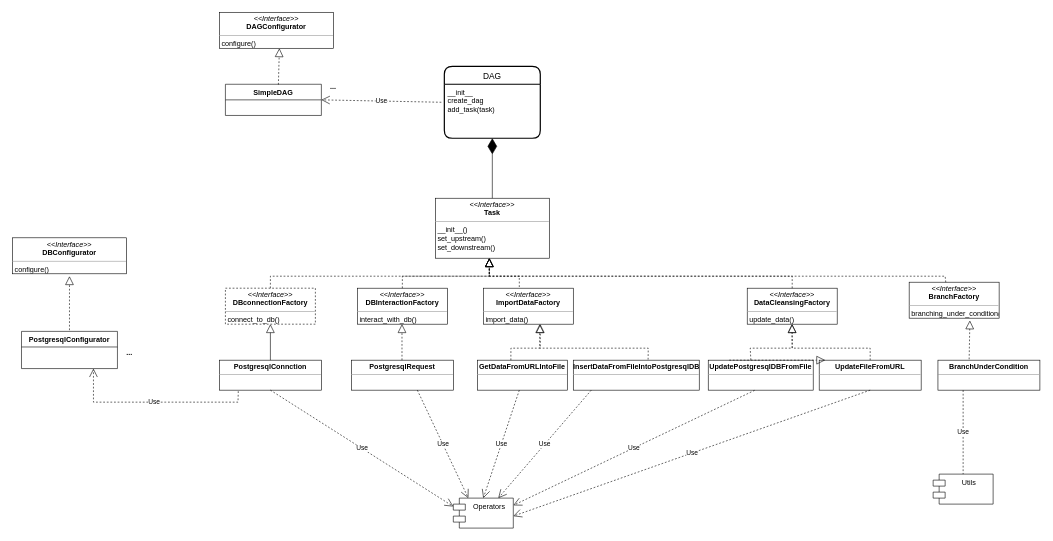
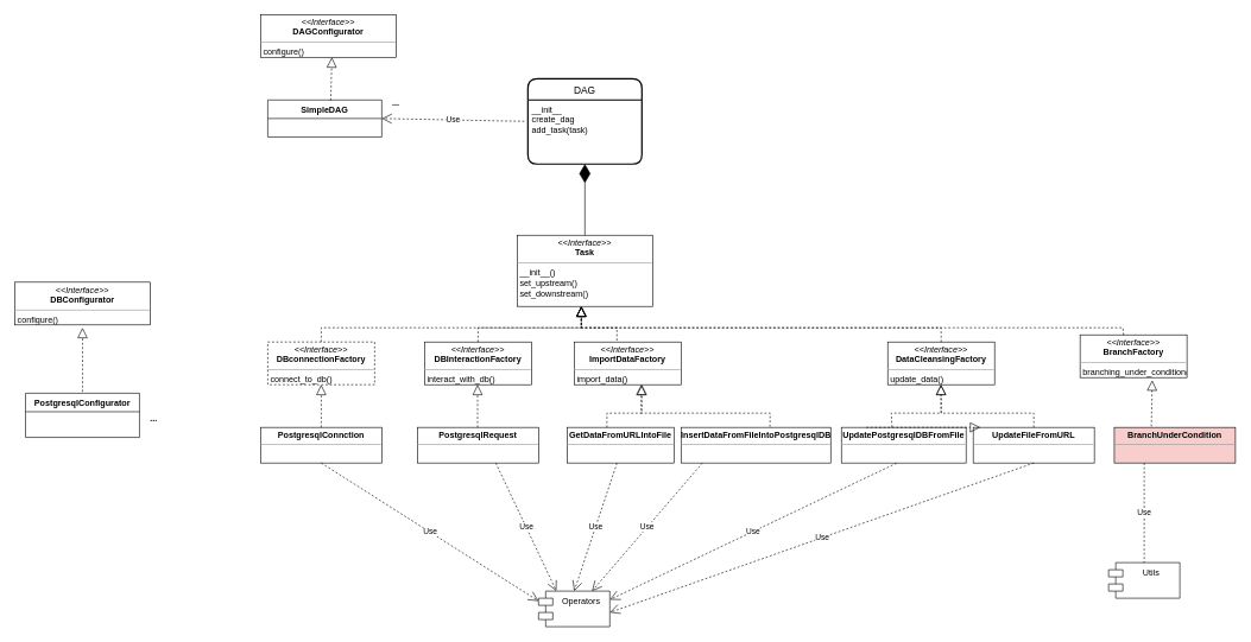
- <mxCell id="12" value="" style="endArrow=block;dashed=0;endFill=0;endSize=12;html=1;rounded=0;entryX=0.5;entryY=1;entryDx=0;entryDy=0;exitX=0.5;exitY=0;exitDx=0;exitDy=0;" parent="1" source="11" target="5" edge="1"><mxGeometry width="160" relative="1" as="geometry"><mxPoint x="675" y="590" as="sourcePoint" /><mxPoint x="675" y="550" as="targetPoint" /></mxGeometry></mxCell>
+ <mxCell id="12" value="" style="endArrow=block;dashed=1;endFill=0;endSize=12;html=1;rounded=0;entryX=0.5;entryY=1;entryDx=0;entryDy=0;exitX=0.5;exitY=0;exitDx=0;exitDy=0;" parent="1" source="11" target="5" edge="1"><mxGeometry width="160" relative="1" as="geometry"><mxPoint x="675" y="590" as="sourcePoint" /><mxPoint x="675" y="550" as="targetPoint" /></mxGeometry></mxCell>
- <mxCell id="33" value="&lt;p style=&quot;margin:0px;margin-top:4px;text-align:center;&quot;&gt;&lt;b&gt;BranchUnderCondition&lt;/b&gt;&lt;/p&gt;&lt;hr size=&quot;1&quot;&gt;&lt;p style=&quot;margin:0px;margin-left:4px;&quot;&gt;&lt;/p&gt;&lt;p style=&quot;margin:0px;margin-left:4px;&quot;&gt;&lt;br&gt;&lt;/p&gt;" style="verticalAlign=top;align=left;overflow=fill;fontSize=12;fontFamily=Helvetica;html=1;" parent="1" vertex="1"><mxGeometry x="1563" y="600" width="170" height="50" as="geometry" /></mxCell>
+ <mxCell id="33" value="&lt;p style=&quot;margin:0px;margin-top:4px;text-align:center;&quot;&gt;&lt;b&gt;BranchUnderCondition&lt;/b&gt;&lt;/p&gt;&lt;hr size=&quot;1&quot;&gt;&lt;p style=&quot;margin:0px;margin-left:4px;&quot;&gt;&lt;/p&gt;&lt;p style=&quot;margin:0px;margin-left:4px;&quot;&gt;&lt;br&gt;&lt;/p&gt;" style="verticalAlign=top;align=left;overflow=fill;fontSize=12;fontFamily=Helvetica;html=1;fillColor=#f8cecc;" parent="1" vertex="1"><mxGeometry x="1563" y="600" width="170" height="50" as="geometry" /></mxCell>
- <mxCell id="44" value="Use" style="endArrow=open;endSize=12;dashed=1;html=1;rounded=0;entryX=0.75;entryY=1;entryDx=0;entryDy=0;exitX=0.185;exitY=1.035;exitDx=0;exitDy=0;exitPerimeter=0;" edge="1" parent="1" source="11" target="40"><mxGeometry width="160" relative="1" as="geometry"><mxPoint x="365" y="620" as="sourcePoint" /><mxPoint x="135" y="640" as="targetPoint" /><Array as="points"><mxPoint x="396" y="670" /><mxPoint x="275" y="670" /><mxPoint x="155" y="670" /></Array></mxGeometry></mxCell>
